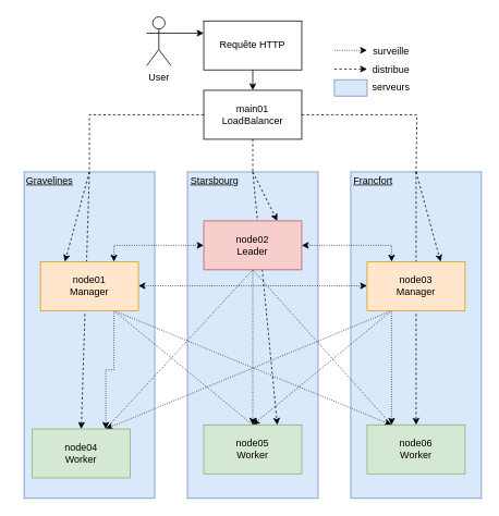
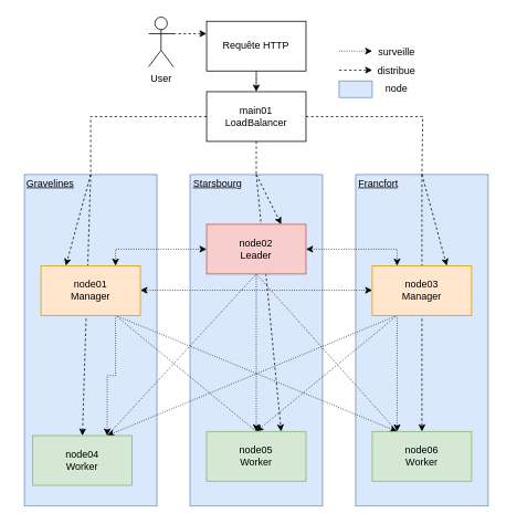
- <mxCell id="24" style="edgeStyle=orthogonalEdgeStyle;rounded=0;orthogonalLoop=1;jettySize=auto;html=1;exitX=1;exitY=0.333;exitDx=0;exitDy=0;exitPerimeter=0;entryX=0;entryY=0.25;entryDx=0;entryDy=0;" edge="1" parent="1" source="25" target="27"><mxGeometry relative="1" as="geometry" /></mxCell>
+ <mxCell id="24" style="edgeStyle=orthogonalEdgeStyle;rounded=0;orthogonalLoop=1;jettySize=auto;html=1;exitX=1;exitY=0.333;exitDx=0;exitDy=0;exitPerimeter=0;entryX=0;entryY=0.25;entryDx=0;entryDy=0;dashed=1;" edge="1" parent="1" source="25" target="27"><mxGeometry relative="1" as="geometry" /></mxCell>
- <mxCell id="33" value="serveurs" style="text;html=1;align=center;verticalAlign=middle;resizable=0;points=[];autosize=1;strokeColor=none;fillColor=none;" vertex="1" parent="1"><mxGeometry x="443" y="92" width="70" height="30" as="geometry" /></mxCell>
+ <mxCell id="33" value="node" style="text;html=1;align=center;verticalAlign=middle;resizable=0;points=[];autosize=1;strokeColor=none;fillColor=none;" vertex="1" parent="1"><mxGeometry x="443" y="92" width="70" height="30" as="geometry" /></mxCell>
